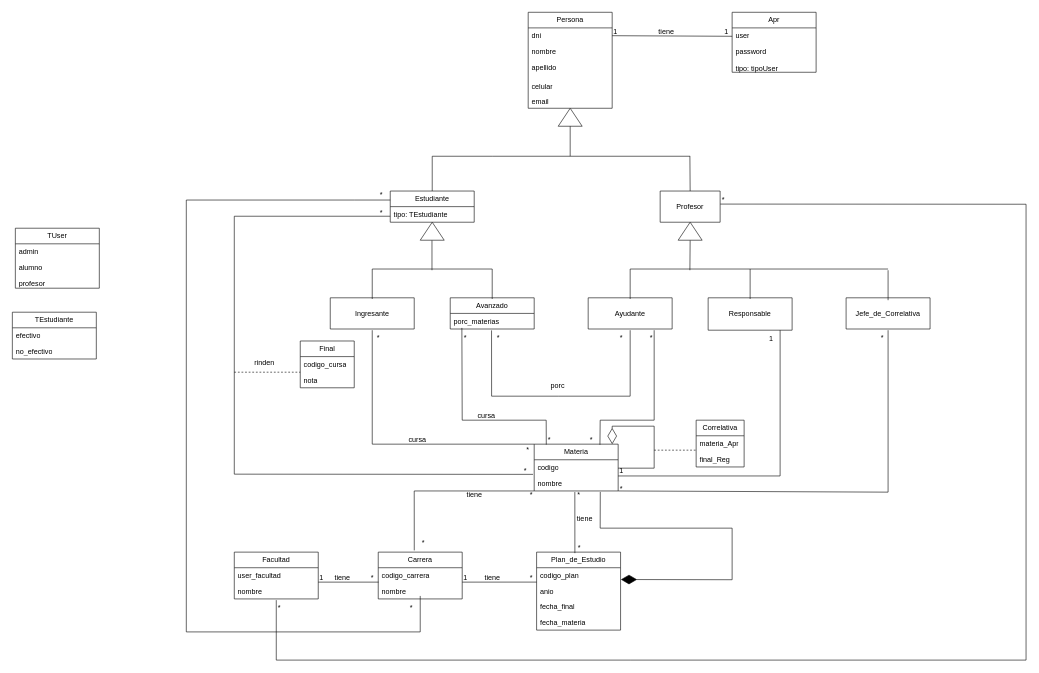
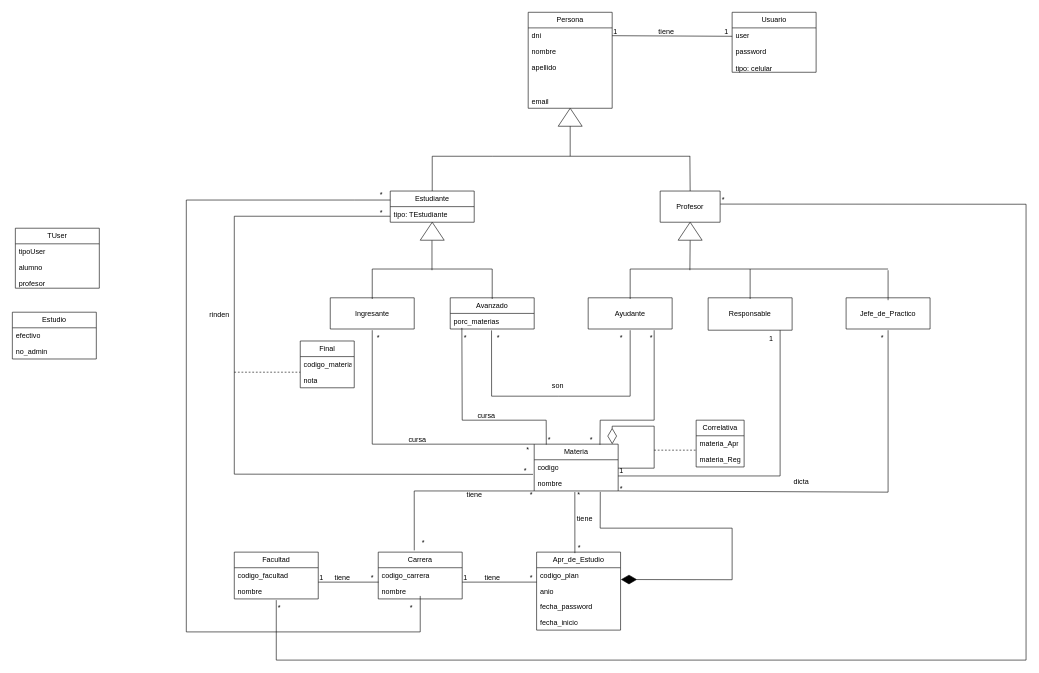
- <mxCell id="53" value="Apr" style="swimlane;fontStyle=0;childLayout=stackLayout;horizontal=1;startSize=26;fillColor=none;horizontalStack=0;resizeParent=1;resizeParentMax=0;resizeLast=0;collapsible=1;marginBottom=0;whiteSpace=wrap;html=1;" parent="1" vertex="1"><mxGeometry x="1220" y="20" width="140" height="100" as="geometry" /></mxCell>
+ <mxCell id="53" value="Usuario" style="swimlane;fontStyle=0;childLayout=stackLayout;horizontal=1;startSize=26;fillColor=none;horizontalStack=0;resizeParent=1;resizeParentMax=0;resizeLast=0;collapsible=1;marginBottom=0;whiteSpace=wrap;html=1;" parent="1" vertex="1"><mxGeometry x="1220" y="20" width="140" height="100" as="geometry" /></mxCell>
- <mxCell id="117" value="tipo: tipoUser" style="text;strokeColor=none;fillColor=none;align=left;verticalAlign=top;spacingLeft=4;spacingRight=4;overflow=hidden;rotatable=0;points=[[0,0.5],[1,0.5]];portConstraint=eastwest;whiteSpace=wrap;html=1;" parent="1" vertex="1"><mxGeometry x="1220" y="100" width="140" height="26" as="geometry" /></mxCell>
+ <mxCell id="117" value="tipo: celular" style="text;strokeColor=none;fillColor=none;align=left;verticalAlign=top;spacingLeft=4;spacingRight=4;overflow=hidden;rotatable=0;points=[[0,0.5],[1,0.5]];portConstraint=eastwest;whiteSpace=wrap;html=1;" parent="1" vertex="1"><mxGeometry x="1220" y="100" width="140" height="26" as="geometry" /></mxCell>
- <mxCell id="9" value="celular" style="text;strokeColor=none;fillColor=none;align=left;verticalAlign=top;spacingLeft=4;spacingRight=4;overflow=hidden;rotatable=0;points=[[0,0.5],[1,0.5]];portConstraint=eastwest;whiteSpace=wrap;html=1;" parent="1" vertex="1"><mxGeometry x="880" y="130" width="140" height="26" as="geometry" /></mxCell>
- <mxCell id="119" value="admin" style="text;strokeColor=none;fillColor=none;align=left;verticalAlign=top;spacingLeft=4;spacingRight=4;overflow=hidden;rotatable=0;points=[[0,0.5],[1,0.5]];portConstraint=eastwest;whiteSpace=wrap;html=1;" parent="118" vertex="1"><mxGeometry y="26" width="140" height="26" as="geometry" /></mxCell>
+ <mxCell id="119" value="tipoUser" style="text;strokeColor=none;fillColor=none;align=left;verticalAlign=top;spacingLeft=4;spacingRight=4;overflow=hidden;rotatable=0;points=[[0,0.5],[1,0.5]];portConstraint=eastwest;whiteSpace=wrap;html=1;" parent="118" vertex="1"><mxGeometry y="26" width="140" height="26" as="geometry" /></mxCell>
- <mxCell id="36" value="Jefe_de_Correlativa" style="swimlane;fontStyle=0;childLayout=stackLayout;horizontal=1;startSize=52;fillColor=none;horizontalStack=0;resizeParent=1;resizeParentMax=0;resizeLast=0;collapsible=1;marginBottom=0;whiteSpace=wrap;html=1;" parent="1" vertex="1"><mxGeometry x="1410" y="496" width="140" height="52" as="geometry" /></mxCell>
+ <mxCell id="36" value="Jefe_de_Practico" style="swimlane;fontStyle=0;childLayout=stackLayout;horizontal=1;startSize=52;fillColor=none;horizontalStack=0;resizeParent=1;resizeParentMax=0;resizeLast=0;collapsible=1;marginBottom=0;whiteSpace=wrap;html=1;" parent="1" vertex="1"><mxGeometry x="1410" y="496" width="140" height="52" as="geometry" /></mxCell>
- <mxCell id="11" value="TEstudiante" style="swimlane;fontStyle=0;childLayout=stackLayout;horizontal=1;startSize=26;fillColor=none;horizontalStack=0;resizeParent=1;resizeParentMax=0;resizeLast=0;collapsible=1;marginBottom=0;whiteSpace=wrap;html=1;" parent="1" vertex="1"><mxGeometry x="20" y="520" width="140" height="78" as="geometry" /></mxCell>
+ <mxCell id="11" value="Estudio" style="swimlane;fontStyle=0;childLayout=stackLayout;horizontal=1;startSize=26;fillColor=none;horizontalStack=0;resizeParent=1;resizeParentMax=0;resizeLast=0;collapsible=1;marginBottom=0;whiteSpace=wrap;html=1;" parent="1" vertex="1"><mxGeometry x="20" y="520" width="140" height="78" as="geometry" /></mxCell>
- <mxCell id="13" value="no_efectivo" style="text;strokeColor=none;fillColor=none;align=left;verticalAlign=top;spacingLeft=4;spacingRight=4;overflow=hidden;rotatable=0;points=[[0,0.5],[1,0.5]];portConstraint=eastwest;whiteSpace=wrap;html=1;" parent="11" vertex="1"><mxGeometry y="52" width="140" height="26" as="geometry" /></mxCell>
+ <mxCell id="13" value="no_admin" style="text;strokeColor=none;fillColor=none;align=left;verticalAlign=top;spacingLeft=4;spacingRight=4;overflow=hidden;rotatable=0;points=[[0,0.5],[1,0.5]];portConstraint=eastwest;whiteSpace=wrap;html=1;" parent="11" vertex="1"><mxGeometry y="52" width="140" height="26" as="geometry" /></mxCell>
- <mxCell id="112" value="rinden" style="text;html=1;align=center;verticalAlign=middle;resizable=0;points=[];autosize=1;strokeColor=none;fillColor=none;" parent="1" vertex="1"><mxGeometry x="410" y="590" width="60" height="30" as="geometry" /></mxCell>
+ <mxCell id="112" value="rinden" style="text;html=1;align=center;verticalAlign=middle;resizable=0;points=[];autosize=1;strokeColor=none;fillColor=none;" parent="1" vertex="1"><mxGeometry x="335" y="510" width="60" height="30" as="geometry" /></mxCell>
- <mxCell id="115" value="codigo_cursa" style="text;strokeColor=none;fillColor=none;align=left;verticalAlign=top;spacingLeft=4;spacingRight=4;overflow=hidden;rotatable=0;points=[[0,0.5],[1,0.5]];portConstraint=eastwest;whiteSpace=wrap;html=1;" parent="114" vertex="1"><mxGeometry y="26" width="90" height="26" as="geometry" /></mxCell>
+ <mxCell id="115" value="codigo_materia" style="text;strokeColor=none;fillColor=none;align=left;verticalAlign=top;spacingLeft=4;spacingRight=4;overflow=hidden;rotatable=0;points=[[0,0.5],[1,0.5]];portConstraint=eastwest;whiteSpace=wrap;html=1;" parent="114" vertex="1"><mxGeometry y="26" width="90" height="26" as="geometry" /></mxCell>
- <mxCell id="81" value="porc" style="text;html=1;align=center;verticalAlign=middle;resizable=0;points=[];autosize=1;strokeColor=none;fillColor=none;" parent="1" vertex="1"><mxGeometry x="909" y="628" width="40" height="30" as="geometry" /></mxCell>
+ <mxCell id="81" value="son" style="text;html=1;align=center;verticalAlign=middle;resizable=0;points=[];autosize=1;strokeColor=none;fillColor=none;" parent="1" vertex="1"><mxGeometry x="909" y="628" width="40" height="30" as="geometry" /></mxCell>
- <mxCell id="103" value="final_Reg" style="text;strokeColor=none;fillColor=none;align=left;verticalAlign=top;spacingLeft=4;spacingRight=4;overflow=hidden;rotatable=0;points=[[0,0.5],[1,0.5]];portConstraint=eastwest;whiteSpace=wrap;html=1;" parent="101" vertex="1"><mxGeometry y="52" width="80" height="26" as="geometry" /></mxCell>
+ <mxCell id="103" value="materia_Reg" style="text;strokeColor=none;fillColor=none;align=left;verticalAlign=top;spacingLeft=4;spacingRight=4;overflow=hidden;rotatable=0;points=[[0,0.5],[1,0.5]];portConstraint=eastwest;whiteSpace=wrap;html=1;" parent="101" vertex="1"><mxGeometry y="52" width="80" height="26" as="geometry" /></mxCell>
+ <mxCell id="93" value="dicta" style="text;html=1;align=center;verticalAlign=middle;resizable=0;points=[];autosize=1;strokeColor=none;fillColor=none;" parent="1" vertex="1"><mxGeometry x="1310" y="788" width="50" height="30" as="geometry" /></mxCell>
- <mxCell id="42" value="Plan_de_Estudio" style="swimlane;fontStyle=0;childLayout=stackLayout;horizontal=1;startSize=26;fillColor=none;horizontalStack=0;resizeParent=1;resizeParentMax=0;resizeLast=0;collapsible=1;marginBottom=0;whiteSpace=wrap;html=1;" parent="1" vertex="1"><mxGeometry x="894" y="920" width="140" height="130" as="geometry" /></mxCell>
+ <mxCell id="42" value="Apr_de_Estudio" style="swimlane;fontStyle=0;childLayout=stackLayout;horizontal=1;startSize=26;fillColor=none;horizontalStack=0;resizeParent=1;resizeParentMax=0;resizeLast=0;collapsible=1;marginBottom=0;whiteSpace=wrap;html=1;" parent="1" vertex="1"><mxGeometry x="894" y="920" width="140" height="130" as="geometry" /></mxCell>
- <mxCell id="51" value="user_facultad&amp;nbsp;" style="text;strokeColor=none;fillColor=none;align=left;verticalAlign=top;spacingLeft=4;spacingRight=4;overflow=hidden;rotatable=0;points=[[0,0.5],[1,0.5]];portConstraint=eastwest;whiteSpace=wrap;html=1;" parent="50" vertex="1"><mxGeometry y="26" width="140" height="26" as="geometry" /></mxCell>
+ <mxCell id="51" value="codigo_facultad&amp;nbsp;" style="text;strokeColor=none;fillColor=none;align=left;verticalAlign=top;spacingLeft=4;spacingRight=4;overflow=hidden;rotatable=0;points=[[0,0.5],[1,0.5]];portConstraint=eastwest;whiteSpace=wrap;html=1;" parent="50" vertex="1"><mxGeometry y="26" width="140" height="26" as="geometry" /></mxCell>
- <mxCell id="45" value="fecha_final" style="text;strokeColor=none;fillColor=none;align=left;verticalAlign=top;spacingLeft=4;spacingRight=4;overflow=hidden;rotatable=0;points=[[0,0.5],[1,0.5]];portConstraint=eastwest;whiteSpace=wrap;html=1;" vertex="1" parent="42"><mxGeometry y="78" width="140" height="26" as="geometry" /></mxCell>
+ <mxCell id="45" value="fecha_password" style="text;strokeColor=none;fillColor=none;align=left;verticalAlign=top;spacingLeft=4;spacingRight=4;overflow=hidden;rotatable=0;points=[[0,0.5],[1,0.5]];portConstraint=eastwest;whiteSpace=wrap;html=1;" vertex="1" parent="42"><mxGeometry y="78" width="140" height="26" as="geometry" /></mxCell>
- <mxCell id="46" value="fecha_materia" style="text;strokeColor=none;fillColor=none;align=left;verticalAlign=top;spacingLeft=4;spacingRight=4;overflow=hidden;rotatable=0;points=[[0,0.5],[1,0.5]];portConstraint=eastwest;whiteSpace=wrap;html=1;" vertex="1" parent="42"><mxGeometry y="104" width="140" height="26" as="geometry" /></mxCell>
+ <mxCell id="46" value="fecha_inicio" style="text;strokeColor=none;fillColor=none;align=left;verticalAlign=top;spacingLeft=4;spacingRight=4;overflow=hidden;rotatable=0;points=[[0,0.5],[1,0.5]];portConstraint=eastwest;whiteSpace=wrap;html=1;" vertex="1" parent="42"><mxGeometry y="104" width="140" height="26" as="geometry" /></mxCell>
